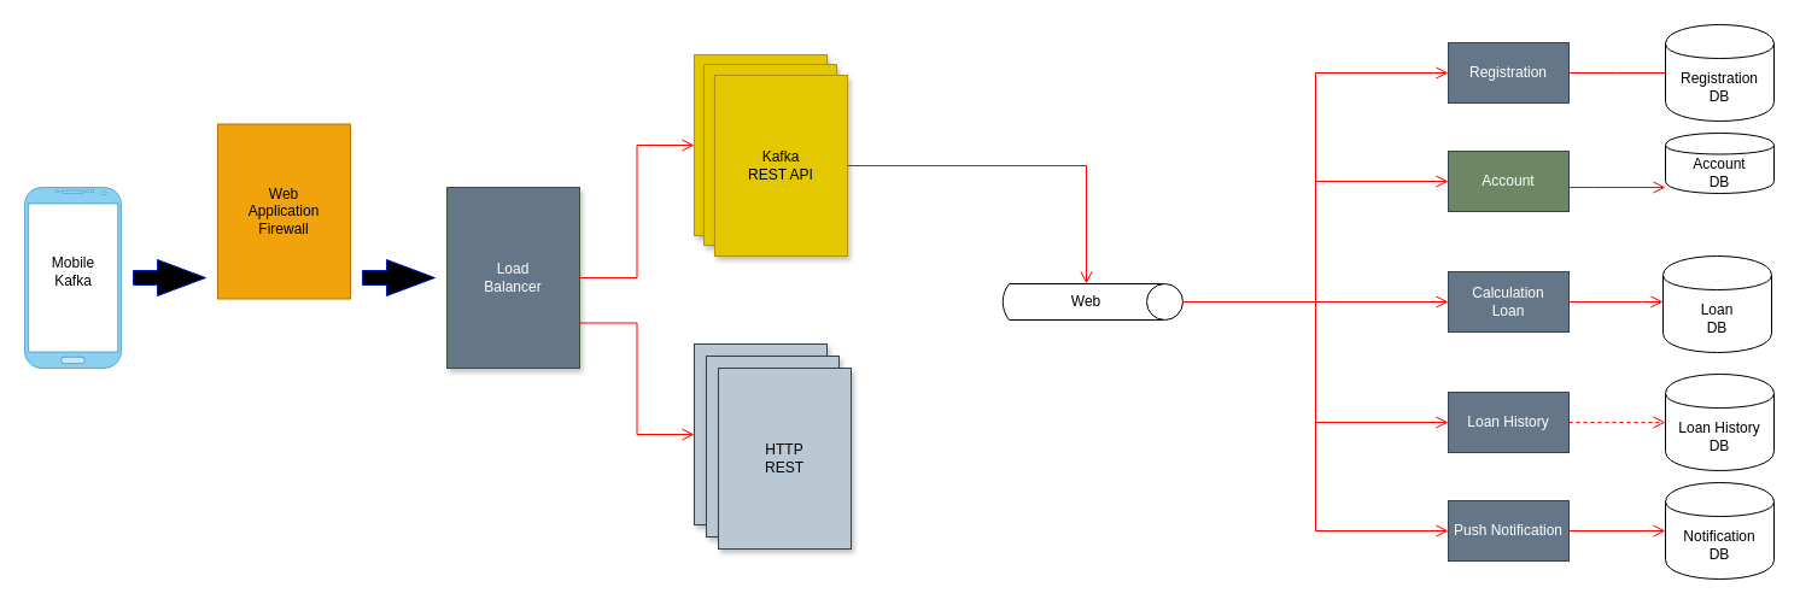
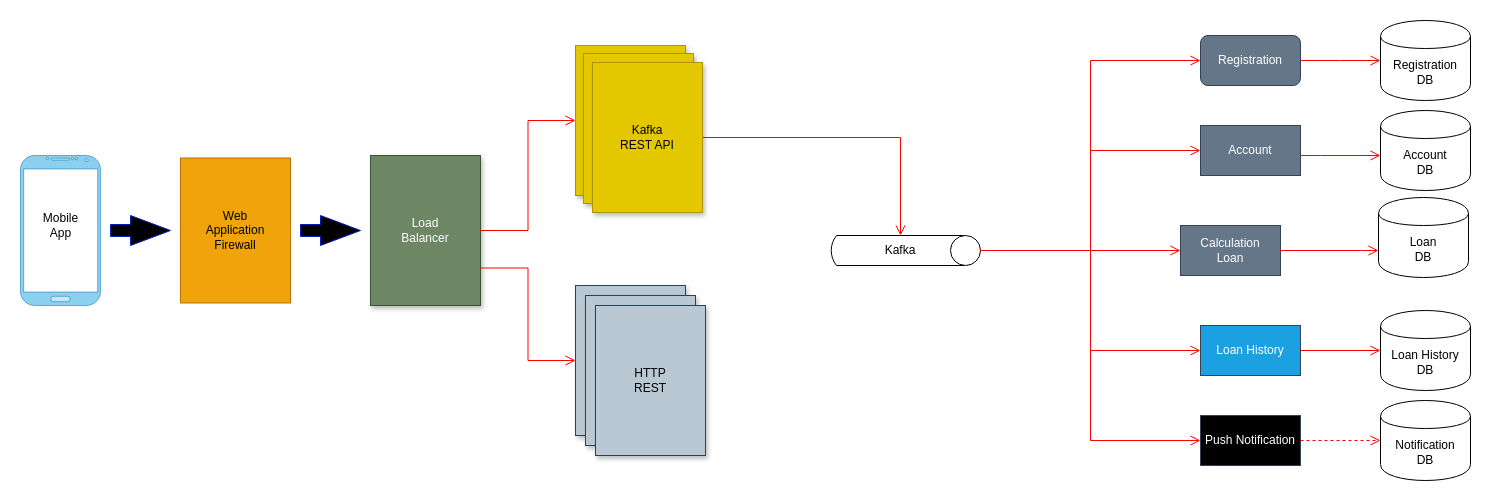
- <mxCell id="22" value="Registration" style="html=1;dashed=0;whiteSpace=wrap;fillColor=#647687;fontColor=#ffffff;strokeColor=#314354;" vertex="1" parent="1"><mxGeometry x="1200" y="35" width="100" height="50" as="geometry" /></mxCell>
+ <mxCell id="22" value="Registration" style="html=1;dashed=0;whiteSpace=wrap;fillColor=#647687;fontColor=#ffffff;strokeColor=#314354;rounded=1;" vertex="1" parent="1"><mxGeometry x="1200" y="35" width="100" height="50" as="geometry" /></mxCell>
- <mxCell id="37" value="" style="edgeStyle=orthogonalEdgeStyle;html=1;verticalAlign=bottom;endArrow=none;endSize=8;strokeColor=#ff0000;rounded=0;" edge="1" parent="1" source="22" target="32"><mxGeometry relative="1" as="geometry"><mxPoint x="1530" y="75" as="targetPoint" /><mxPoint x="1310" y="175" as="sourcePoint" /><Array as="points"><mxPoint x="1340" y="60" /><mxPoint x="1340" y="60" /></Array></mxGeometry></mxCell>
+ <mxCell id="37" value="" style="edgeStyle=orthogonalEdgeStyle;html=1;verticalAlign=bottom;endArrow=open;endSize=8;strokeColor=#ff0000;rounded=0;" edge="1" parent="1" source="22" target="32"><mxGeometry relative="1" as="geometry"><mxPoint x="1530" y="75" as="targetPoint" /><mxPoint x="1310" y="175" as="sourcePoint" /><Array as="points"><mxPoint x="1340" y="60" /><mxPoint x="1340" y="60" /></Array></mxGeometry></mxCell>
- <mxCell id="33" value="Account&lt;br&gt;DB" style="shape=cylinder;whiteSpace=wrap;html=1;boundedLbl=1;backgroundOutline=1;" vertex="1" parent="1"><mxGeometry x="1380" y="110" width="90" height="50" as="geometry" /></mxCell>
+ <mxCell id="33" value="Account&lt;br&gt;DB" style="shape=cylinder;whiteSpace=wrap;html=1;boundedLbl=1;backgroundOutline=1;" vertex="1" parent="1"><mxGeometry x="1380" y="110" width="90" height="80" as="geometry" /></mxCell>
- <mxCell id="23" value="Account" style="html=1;dashed=0;whiteSpace=wrap;fillColor=#6d8764;fontColor=#ffffff;strokeColor=#314354;" vertex="1" parent="1"><mxGeometry x="1200" y="125" width="100" height="50" as="geometry" /></mxCell>
+ <mxCell id="23" value="Account" style="html=1;dashed=0;whiteSpace=wrap;fillColor=#647687;fontColor=#ffffff;strokeColor=#314354;" vertex="1" parent="1"><mxGeometry x="1200" y="125" width="100" height="50" as="geometry" /></mxCell>
- <mxCell id="3" value="Web &lt;br&gt;Application &lt;br&gt;Firewall" style="rounded=0;whiteSpace=wrap;html=1;fillColor=#f0a30a;fontColor=#000000;strokeColor=#BD7000;" vertex="1" parent="1"><mxGeometry x="180" y="102.5" width="110" height="145" as="geometry" /></mxCell>
+ <mxCell id="3" value="Web &lt;br&gt;Application &lt;br&gt;Firewall" style="rounded=0;whiteSpace=wrap;html=1;fillColor=#f0a30a;fontColor=#000000;strokeColor=#BD7000;" vertex="1" parent="1"><mxGeometry x="180" y="157.5" width="110" height="145" as="geometry" /></mxCell>
- <mxCell id="7" value="Mobile&lt;br&gt;Kafka" style="text;html=1;align=center;verticalAlign=middle;resizable=0;points=[];autosize=1;strokeColor=none;fillColor=none;" vertex="1" parent="1"><mxGeometry x="30" y="205" width="60" height="40" as="geometry" /></mxCell>
+ <mxCell id="7" value="Mobile&lt;br&gt;App" style="text;html=1;align=center;verticalAlign=middle;resizable=0;points=[];autosize=1;strokeColor=none;fillColor=none;" vertex="1" parent="1"><mxGeometry x="30" y="205" width="60" height="40" as="geometry" /></mxCell>
- <mxCell id="6" value="Load&lt;br&gt;Balancer" style="rounded=0;whiteSpace=wrap;html=1;fillColor=#647687;fontColor=#ffffff;strokeColor=#3A5431;shadow=1;" vertex="1" parent="1"><mxGeometry x="370" y="155" width="110" height="150" as="geometry" /></mxCell>
+ <mxCell id="6" value="Load&lt;br&gt;Balancer" style="rounded=0;whiteSpace=wrap;html=1;fillColor=#6d8764;fontColor=#ffffff;strokeColor=#3A5431;shadow=1;" vertex="1" parent="1"><mxGeometry x="370" y="155" width="110" height="150" as="geometry" /></mxCell>
- <mxCell id="19" value="Web" style="html=1;dashed=0;whiteSpace=wrap;shape=mxgraph.dfd.loop" vertex="1" parent="18"><mxGeometry width="140" height="30" as="geometry" /></mxCell>
+ <mxCell id="19" value="Kafka" style="html=1;dashed=0;whiteSpace=wrap;shape=mxgraph.dfd.loop" vertex="1" parent="18"><mxGeometry width="140" height="30" as="geometry" /></mxCell>
- <mxCell id="24" value="Calculation&lt;br&gt;Loan" style="html=1;dashed=0;whiteSpace=wrap;fillColor=#647687;fontColor=#ffffff;strokeColor=#314354;" vertex="1" parent="1"><mxGeometry x="1200" y="225" width="100" height="50" as="geometry" /></mxCell>
+ <mxCell id="24" value="Calculation&lt;br&gt;Loan" style="html=1;dashed=0;whiteSpace=wrap;fillColor=#647687;fontColor=#ffffff;strokeColor=#314354;" vertex="1" parent="1"><mxGeometry x="1180" y="225" width="100" height="50" as="geometry" /></mxCell>
- <mxCell id="34" value="Loan&lt;br&gt;DB" style="shape=cylinder;whiteSpace=wrap;html=1;boundedLbl=1;backgroundOutline=1;" vertex="1" parent="1"><mxGeometry x="1378" y="212" width="90" height="80" as="geometry" /></mxCell>
+ <mxCell id="34" value="Loan&lt;br&gt;DB" style="shape=cylinder;whiteSpace=wrap;html=1;boundedLbl=1;backgroundOutline=1;" vertex="1" parent="1"><mxGeometry x="1378" y="197" width="90" height="80" as="geometry" /></mxCell>
- <mxCell id="25" value="Loan History" style="html=1;dashed=0;whiteSpace=wrap;fillColor=#647687;fontColor=#ffffff;strokeColor=#314354;" vertex="1" parent="1"><mxGeometry x="1200" y="325" width="100" height="50" as="geometry" /></mxCell>
+ <mxCell id="25" value="Loan History" style="html=1;dashed=0;whiteSpace=wrap;fillColor=#1ba1e2;fontColor=#ffffff;strokeColor=#314354;" vertex="1" parent="1"><mxGeometry x="1200" y="325" width="100" height="50" as="geometry" /></mxCell>
- <mxCell id="40" value="" style="edgeStyle=orthogonalEdgeStyle;html=1;verticalAlign=bottom;endArrow=open;endSize=8;strokeColor=#ff0000;rounded=0;dashed=1;" edge="1" parent="1" source="25" target="35"><mxGeometry relative="1" as="geometry"><mxPoint x="1380" y="349.5" as="targetPoint" /><mxPoint x="1300" y="349.5" as="sourcePoint" /><Array as="points" /></mxGeometry></mxCell>
+ <mxCell id="40" value="" style="edgeStyle=orthogonalEdgeStyle;html=1;verticalAlign=bottom;endArrow=open;endSize=8;strokeColor=#ff0000;rounded=0;" edge="1" parent="1" source="25" target="35"><mxGeometry relative="1" as="geometry"><mxPoint x="1380" y="349.5" as="targetPoint" /><mxPoint x="1300" y="349.5" as="sourcePoint" /><Array as="points" /></mxGeometry></mxCell>
- <mxCell id="26" value="Push Notification" style="html=1;dashed=0;whiteSpace=wrap;fillColor=#647687;fontColor=#ffffff;strokeColor=#314354;" vertex="1" parent="1"><mxGeometry x="1200" y="415" width="100" height="50" as="geometry" /></mxCell>
+ <mxCell id="26" value="Push Notification" style="html=1;dashed=0;whiteSpace=wrap;fillColor=#000000;fontColor=#ffffff;strokeColor=#314354;" vertex="1" parent="1"><mxGeometry x="1200" y="415" width="100" height="50" as="geometry" /></mxCell>
- <mxCell id="41" value="" style="edgeStyle=orthogonalEdgeStyle;html=1;verticalAlign=bottom;endArrow=open;endSize=8;strokeColor=#ff0000;rounded=0;" edge="1" parent="1" source="26" target="36"><mxGeometry relative="1" as="geometry"><mxPoint x="1380" y="439.5" as="targetPoint" /><mxPoint x="1300" y="439.5" as="sourcePoint" /><Array as="points" /></mxGeometry></mxCell>
+ <mxCell id="41" value="" style="edgeStyle=orthogonalEdgeStyle;html=1;verticalAlign=bottom;endArrow=open;endSize=8;strokeColor=#ff0000;rounded=0;dashed=1;" edge="1" parent="1" source="26" target="36"><mxGeometry relative="1" as="geometry"><mxPoint x="1380" y="439.5" as="targetPoint" /><mxPoint x="1300" y="439.5" as="sourcePoint" /><Array as="points" /></mxGeometry></mxCell>
